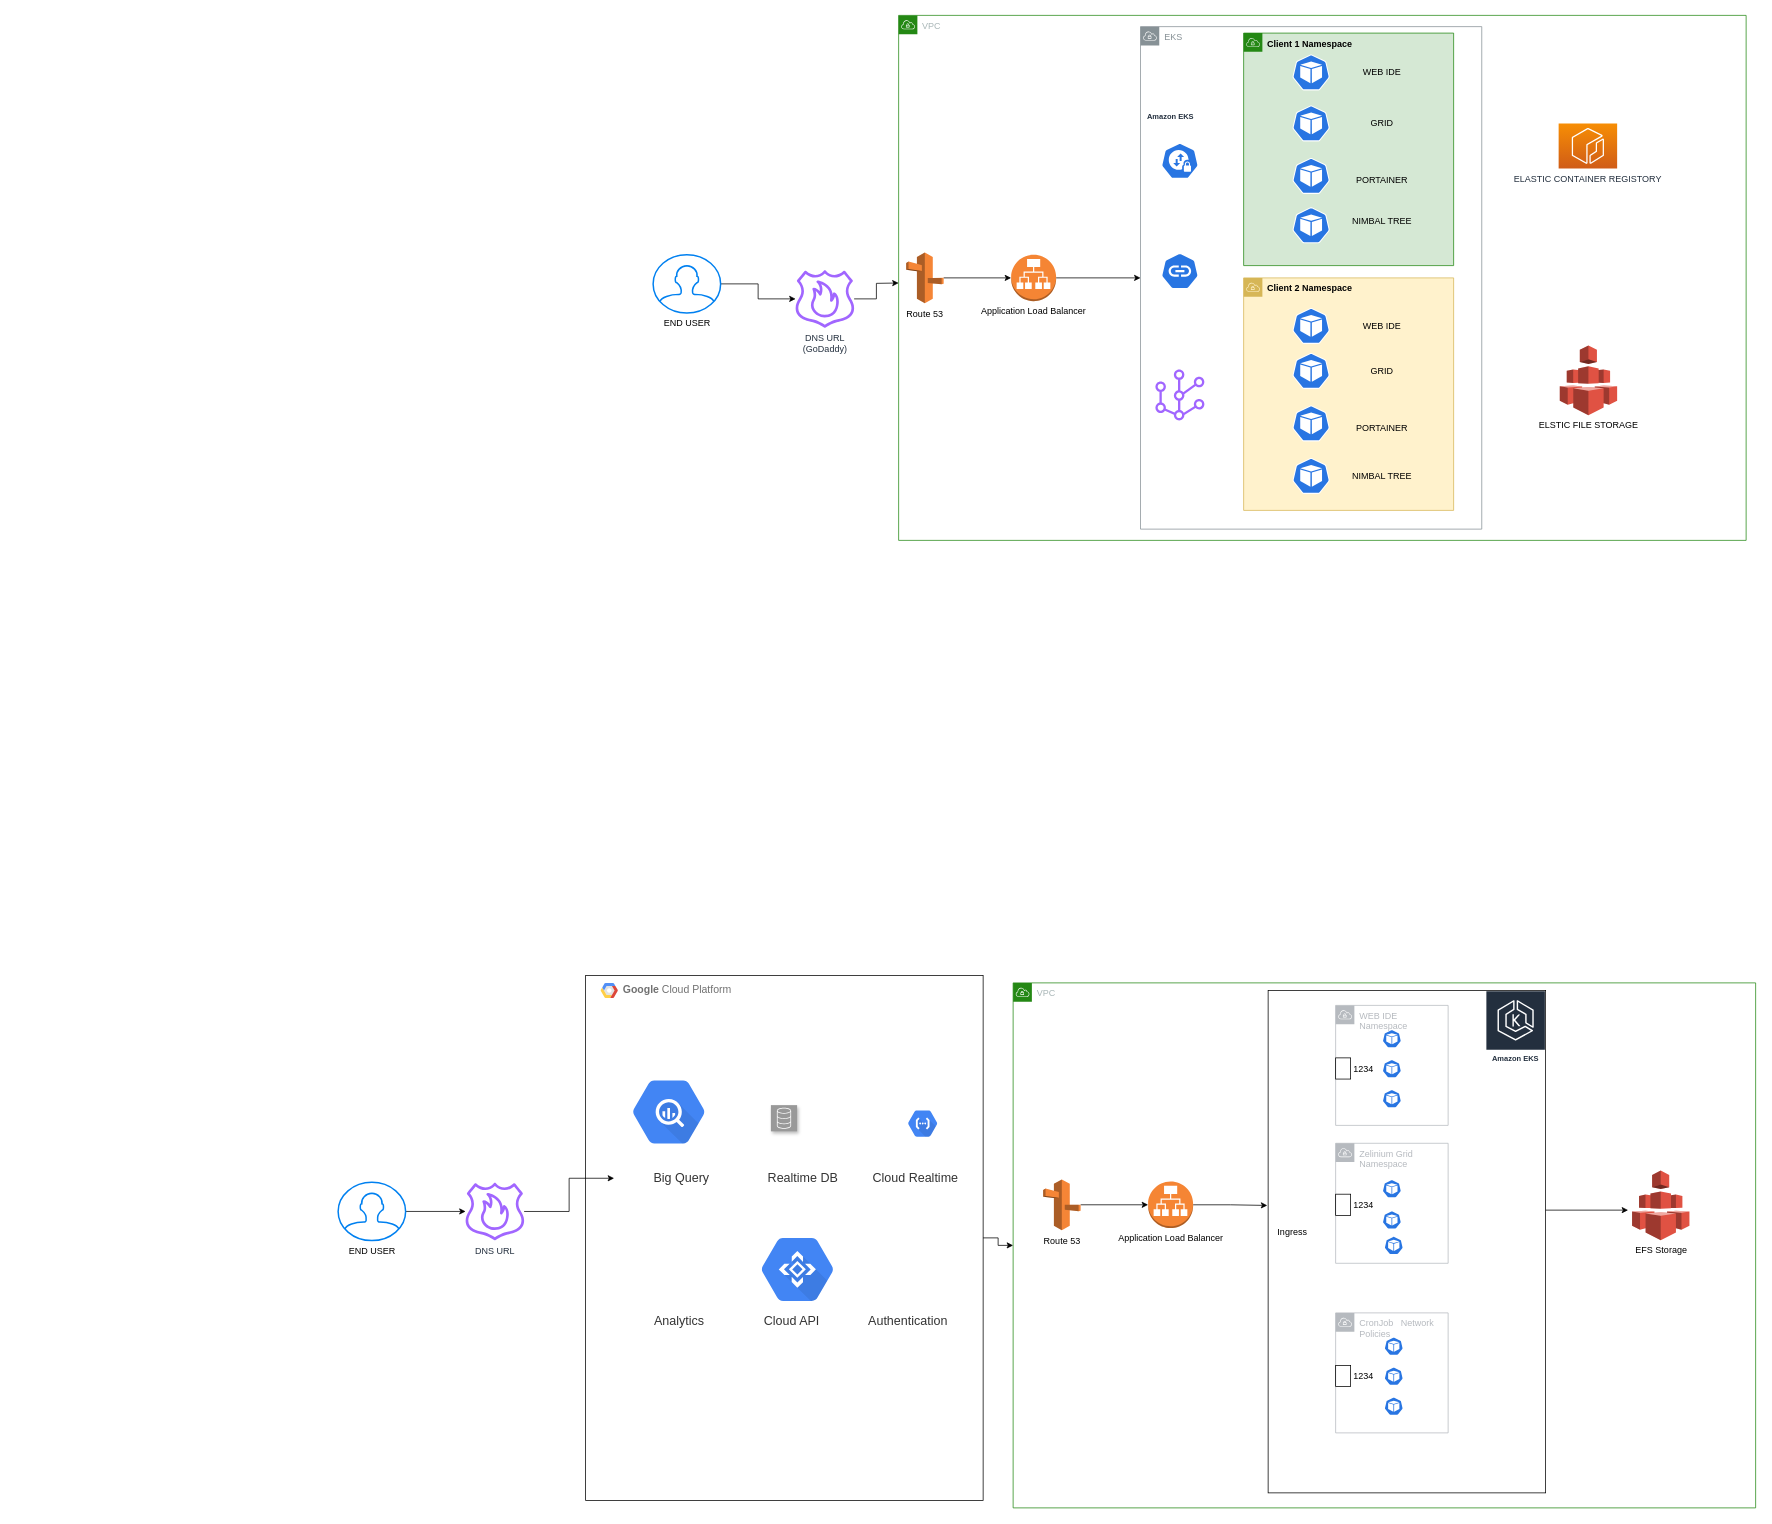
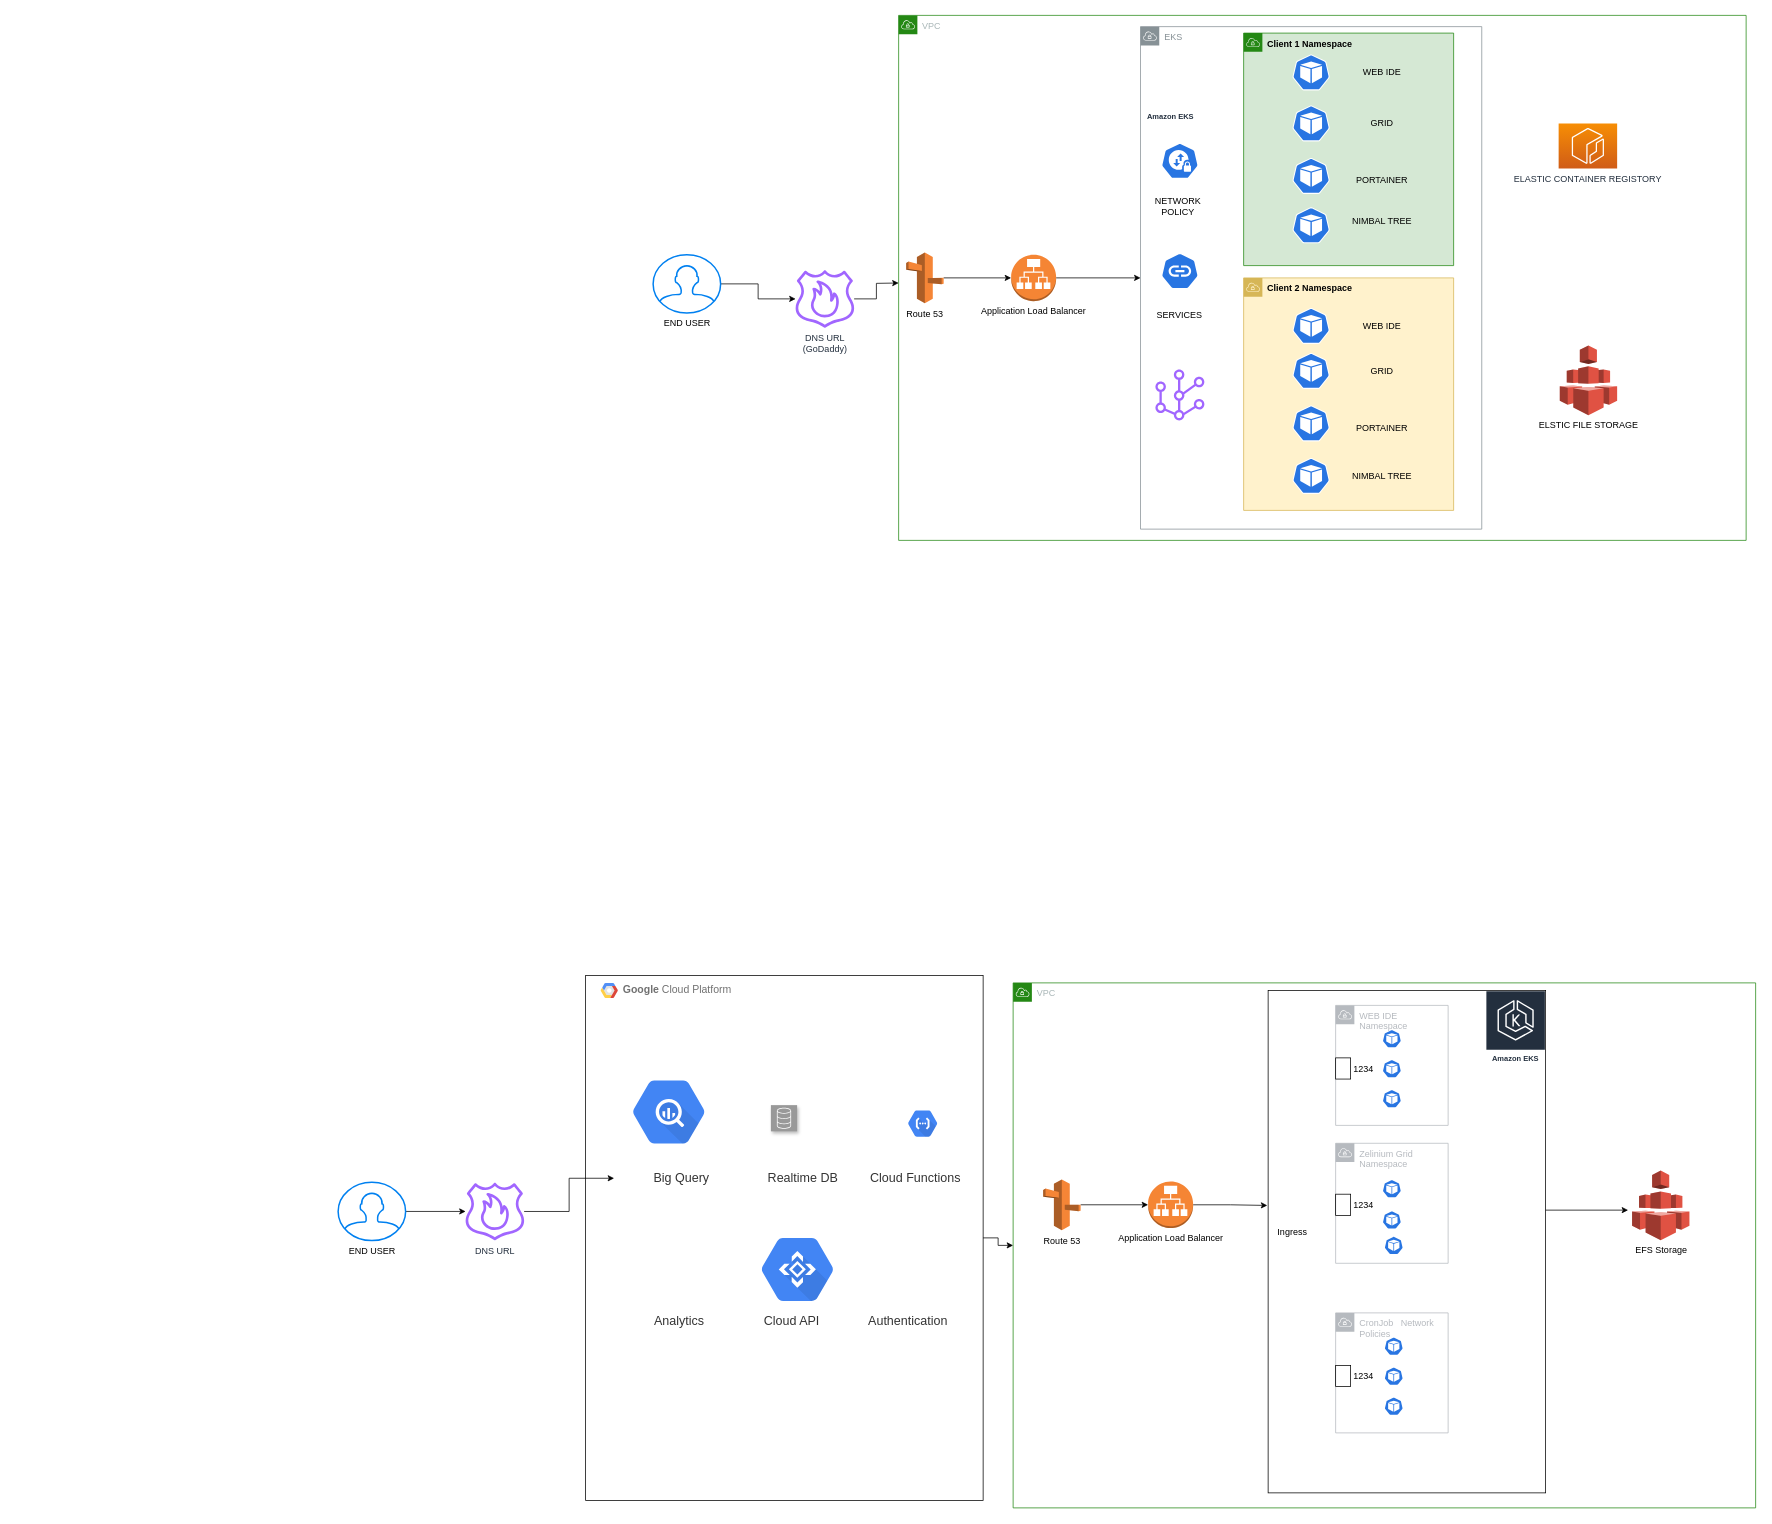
+ <mxCell id="90" value="NETWORK POLICY" style="text;html=1;strokeColor=none;fillColor=none;align=center;verticalAlign=middle;whiteSpace=wrap;rounded=0;" parent="1" vertex="1"><mxGeometry x="1549.6" y="264.51" width="40" height="20" as="geometry" /></mxCell>
+ <mxCell id="91" value="SERVICES" style="text;html=1;strokeColor=none;fillColor=none;align=center;verticalAlign=middle;whiteSpace=wrap;rounded=0;" parent="1" vertex="1"><mxGeometry x="1551.85" y="410" width="40" height="20" as="geometry" /></mxCell>
- <mxCell id="43" value="Cloud Realtime" style="html=1;overflow=block;blockSpacing=1;whiteSpace=wrap;;whiteSpace=wrap;fontSize=16.7;fontColor=#333333;spacing=3.8;strokeOpacity=0;fillOpacity=0;rounded=1;absoluteArcSize=1;arcSize=9;fillColor=#ffffff;strokeWidth=2.3;" parent="41" vertex="1"><mxGeometry x="315" width="180" height="45" as="geometry" /></mxCell>
+ <mxCell id="43" value="Cloud Functions" style="html=1;overflow=block;blockSpacing=1;whiteSpace=wrap;;whiteSpace=wrap;fontSize=16.7;fontColor=#333333;spacing=3.8;strokeOpacity=0;fillOpacity=0;rounded=1;absoluteArcSize=1;arcSize=9;fillColor=#ffffff;strokeWidth=2.3;" parent="41" vertex="1"><mxGeometry x="315" width="180" height="45" as="geometry" /></mxCell>
